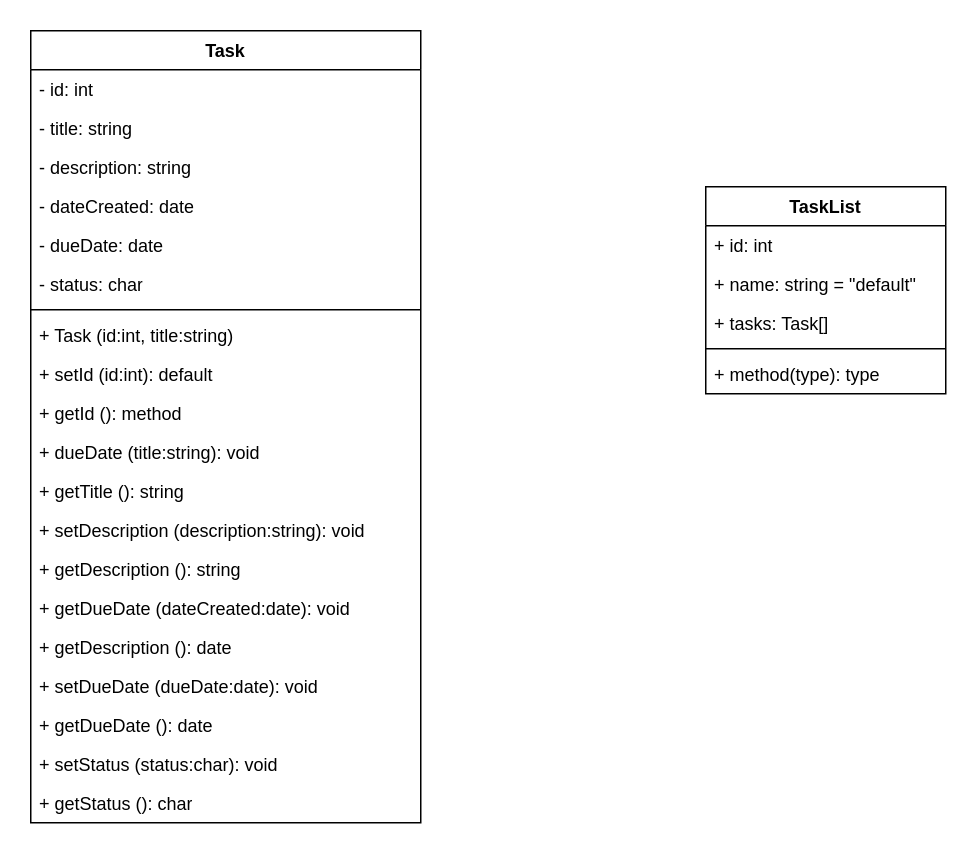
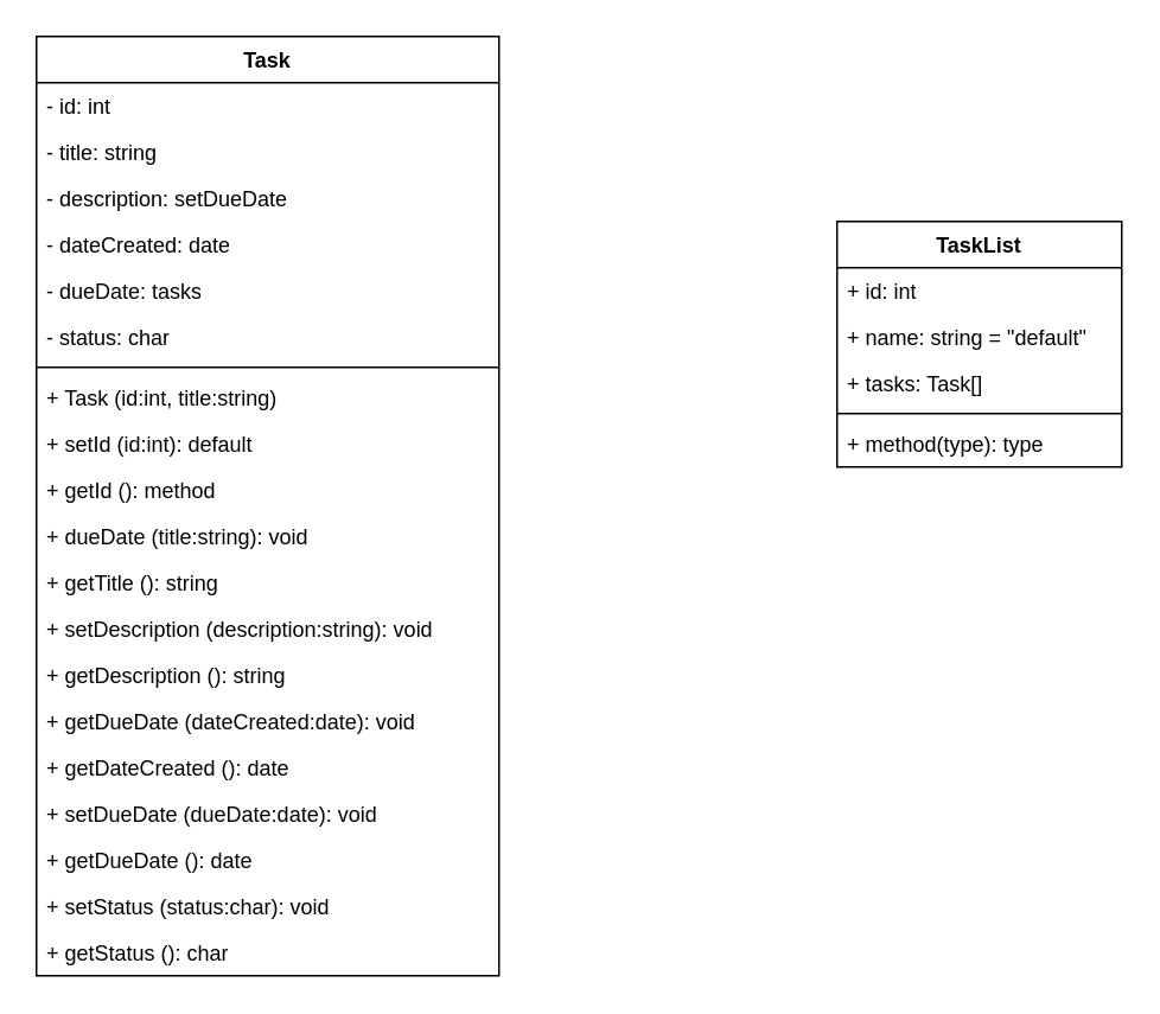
- <mxCell id="5" value="- description: string" style="text;strokeColor=none;fillColor=none;align=left;verticalAlign=top;spacingLeft=4;spacingRight=4;overflow=hidden;rotatable=0;points=[[0,0.5],[1,0.5]];portConstraint=eastwest;whiteSpace=wrap;html=1;" parent="2" vertex="1"><mxGeometry y="78" width="260" height="26" as="geometry" /></mxCell>
+ <mxCell id="5" value="- description: setDueDate" style="text;strokeColor=none;fillColor=none;align=left;verticalAlign=top;spacingLeft=4;spacingRight=4;overflow=hidden;rotatable=0;points=[[0,0.5],[1,0.5]];portConstraint=eastwest;whiteSpace=wrap;html=1;" parent="2" vertex="1"><mxGeometry y="78" width="260" height="26" as="geometry" /></mxCell>
- <mxCell id="7" value="- dueDate: date" style="text;strokeColor=none;fillColor=none;align=left;verticalAlign=top;spacingLeft=4;spacingRight=4;overflow=hidden;rotatable=0;points=[[0,0.5],[1,0.5]];portConstraint=eastwest;whiteSpace=wrap;html=1;" parent="2" vertex="1"><mxGeometry y="130" width="260" height="26" as="geometry" /></mxCell>
+ <mxCell id="7" value="- dueDate: tasks" style="text;strokeColor=none;fillColor=none;align=left;verticalAlign=top;spacingLeft=4;spacingRight=4;overflow=hidden;rotatable=0;points=[[0,0.5],[1,0.5]];portConstraint=eastwest;whiteSpace=wrap;html=1;" parent="2" vertex="1"><mxGeometry y="130" width="260" height="26" as="geometry" /></mxCell>
- <mxCell id="18" value="+ getDescription (): date" style="text;strokeColor=none;fillColor=none;align=left;verticalAlign=top;spacingLeft=4;spacingRight=4;overflow=hidden;rotatable=0;points=[[0,0.5],[1,0.5]];portConstraint=eastwest;whiteSpace=wrap;html=1;" parent="2" vertex="1"><mxGeometry y="398" width="260" height="26" as="geometry" /></mxCell>
+ <mxCell id="18" value="+ getDateCreated (): date" style="text;strokeColor=none;fillColor=none;align=left;verticalAlign=top;spacingLeft=4;spacingRight=4;overflow=hidden;rotatable=0;points=[[0,0.5],[1,0.5]];portConstraint=eastwest;whiteSpace=wrap;html=1;" parent="2" vertex="1"><mxGeometry y="398" width="260" height="26" as="geometry" /></mxCell>
